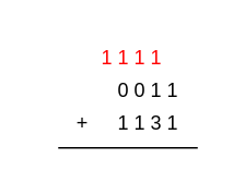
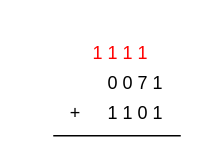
- <mxCell id="4" value="0 0 1 1" style="text;html=1;strokeColor=none;fillColor=none;align=center;verticalAlign=middle;whiteSpace=wrap;rounded=0;" vertex="1" parent="1"><mxGeometry x="60" y="40" width="60" height="30" as="geometry" /></mxCell>
+ <mxCell id="4" value="0 0 7 1" style="text;html=1;strokeColor=none;fillColor=none;align=center;verticalAlign=middle;whiteSpace=wrap;rounded=0;" vertex="1" parent="1"><mxGeometry x="60" y="40" width="60" height="30" as="geometry" /></mxCell>
- <mxCell id="3" value="1 1 3 1" style="text;html=1;strokeColor=none;fillColor=none;align=center;verticalAlign=middle;whiteSpace=wrap;rounded=0;" vertex="1" parent="1"><mxGeometry x="60" y="60" width="60" height="30" as="geometry" /></mxCell>
+ <mxCell id="3" value="1 1 0 1" style="text;html=1;strokeColor=none;fillColor=none;align=center;verticalAlign=middle;whiteSpace=wrap;rounded=0;" vertex="1" parent="1"><mxGeometry x="60" y="60" width="60" height="30" as="geometry" /></mxCell>
